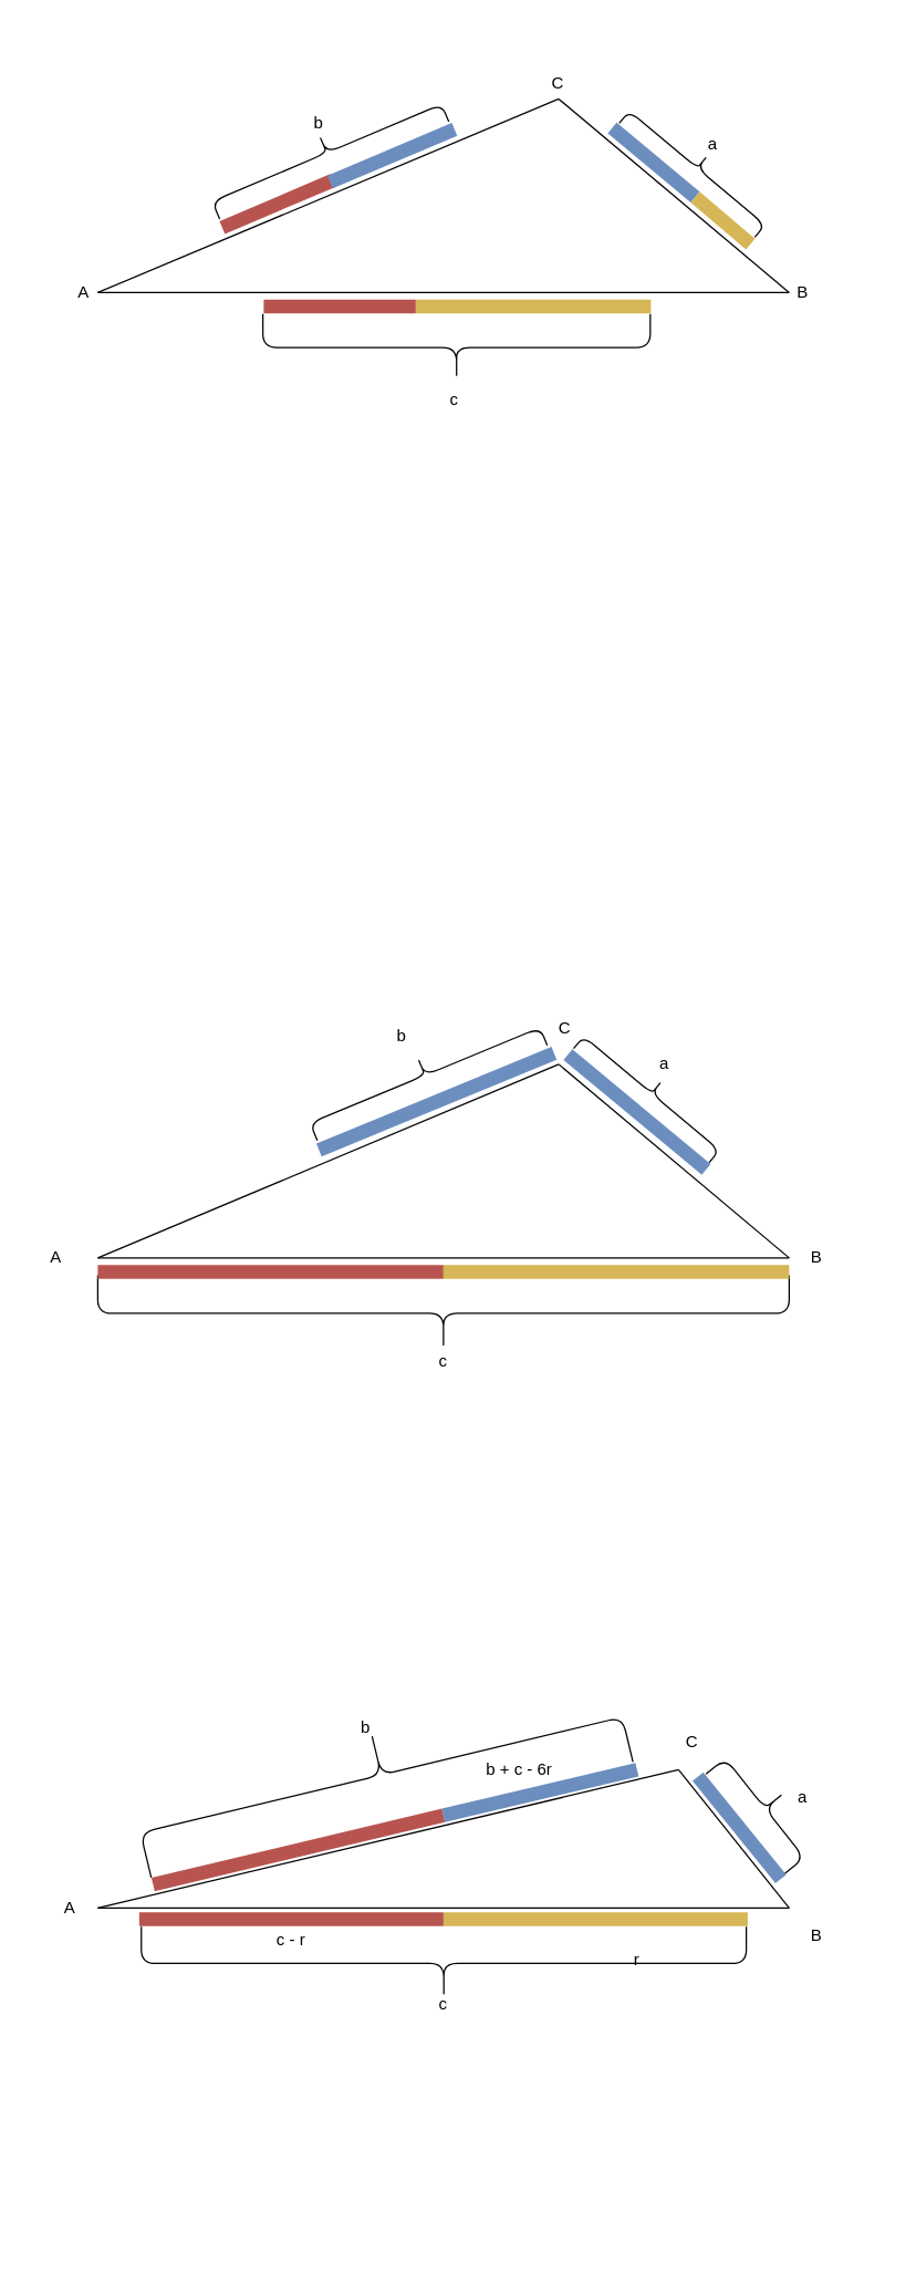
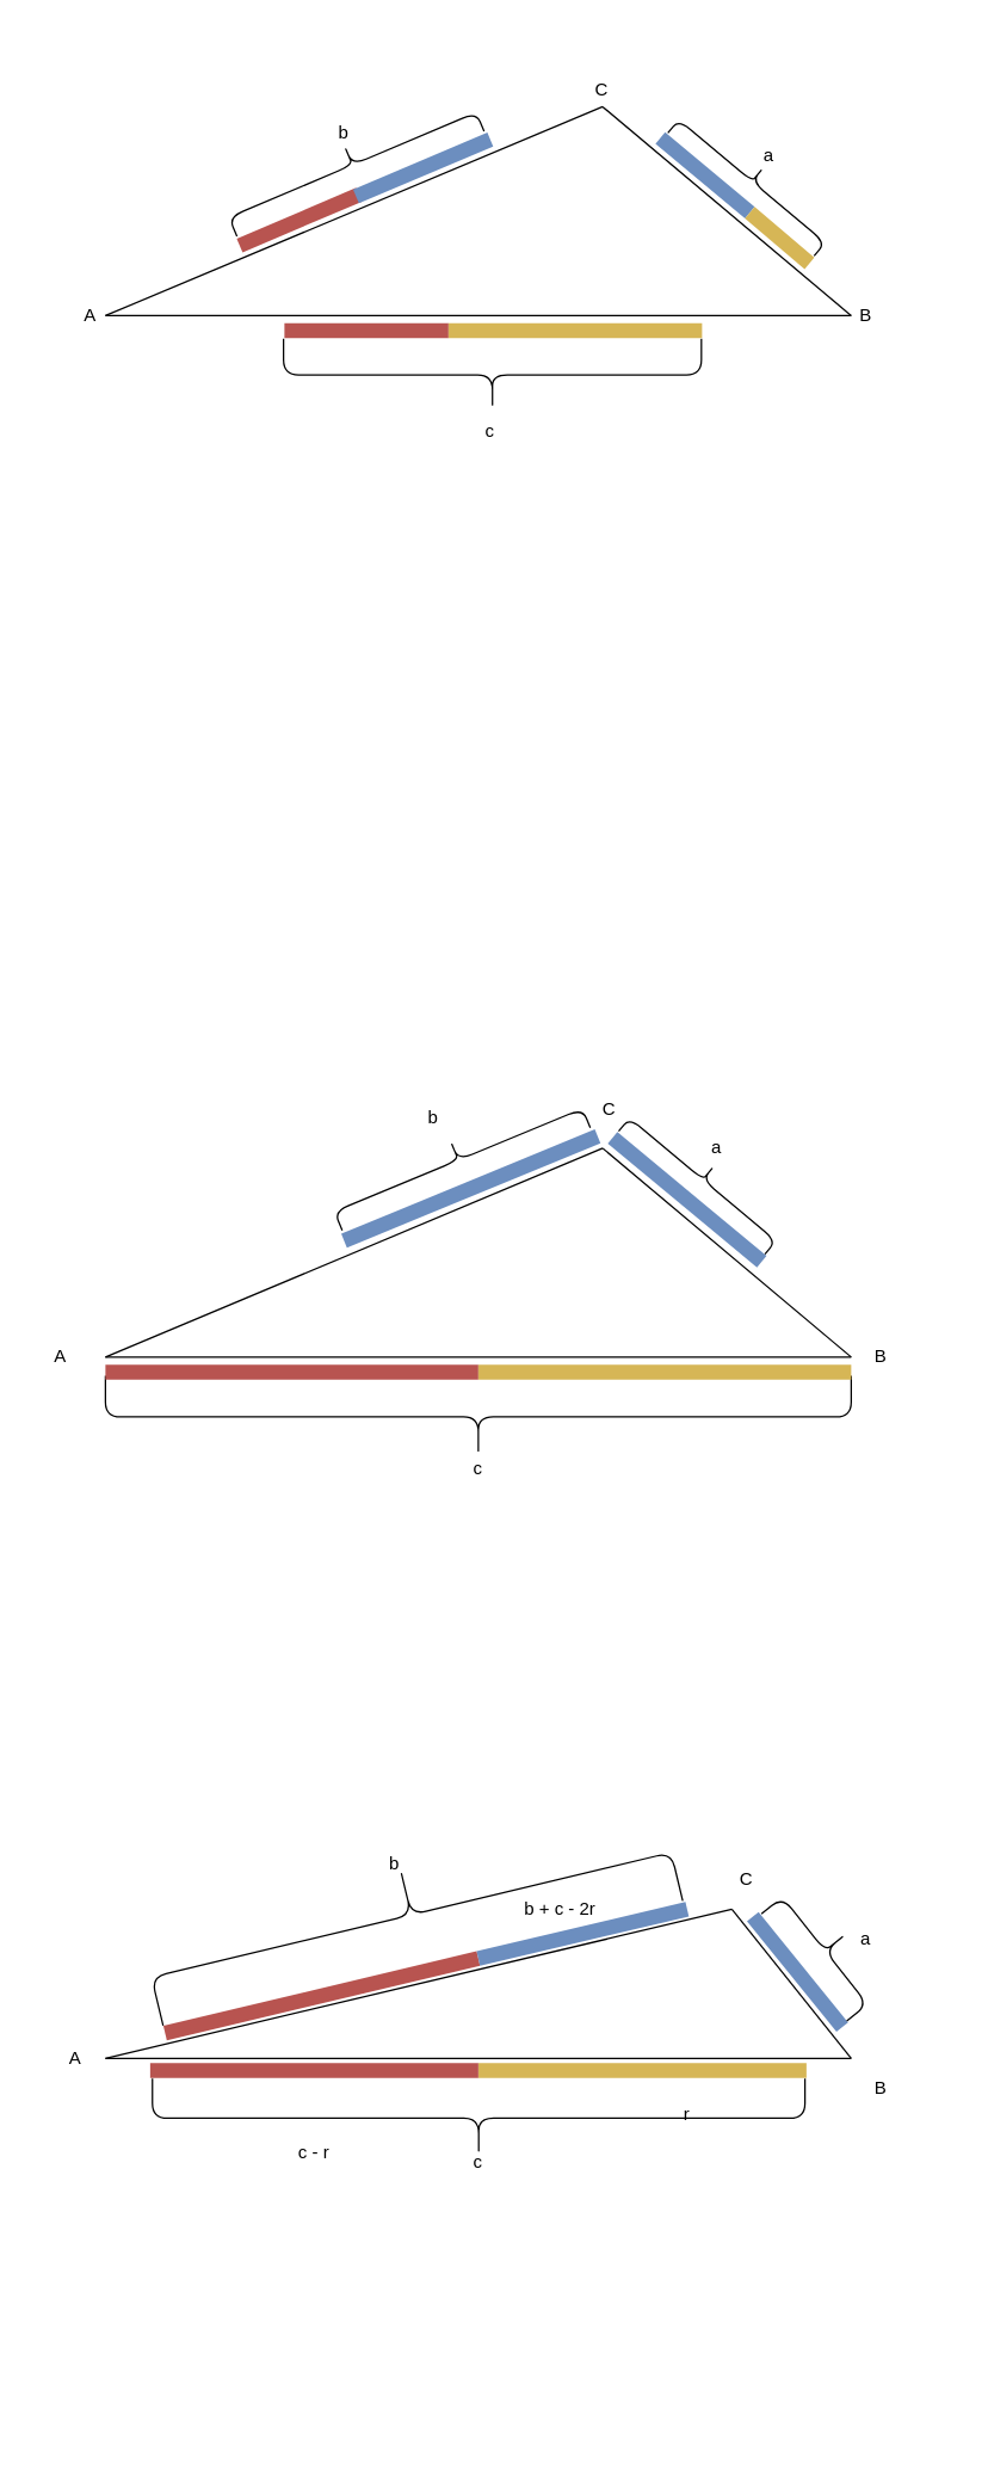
- <mxCell id="37" value="b + c - 6r" style="text;html=1;strokeColor=none;fillColor=none;align=center;verticalAlign=middle;whiteSpace=wrap;rounded=0;" vertex="1" parent="1"><mxGeometry x="340" y="1269" width="70" height="20" as="geometry" /></mxCell>
+ <mxCell id="37" value="b + c - 2r" style="text;html=1;strokeColor=none;fillColor=none;align=center;verticalAlign=middle;whiteSpace=wrap;rounded=0;" vertex="1" parent="1"><mxGeometry x="340" y="1269" width="70" height="20" as="geometry" /></mxCell>
- <mxCell id="36" value="c - r" style="text;html=1;strokeColor=none;fillColor=none;align=center;verticalAlign=middle;whiteSpace=wrap;rounded=0;" vertex="1" parent="1"><mxGeometry x="190" y="1392" width="40" height="20" as="geometry" /></mxCell>
+ <mxCell id="36" value="c - r" style="text;html=1;strokeColor=none;fillColor=none;align=center;verticalAlign=middle;whiteSpace=wrap;rounded=0;" vertex="1" parent="1"><mxGeometry x="190" y="1432" width="40" height="20" as="geometry" /></mxCell>
